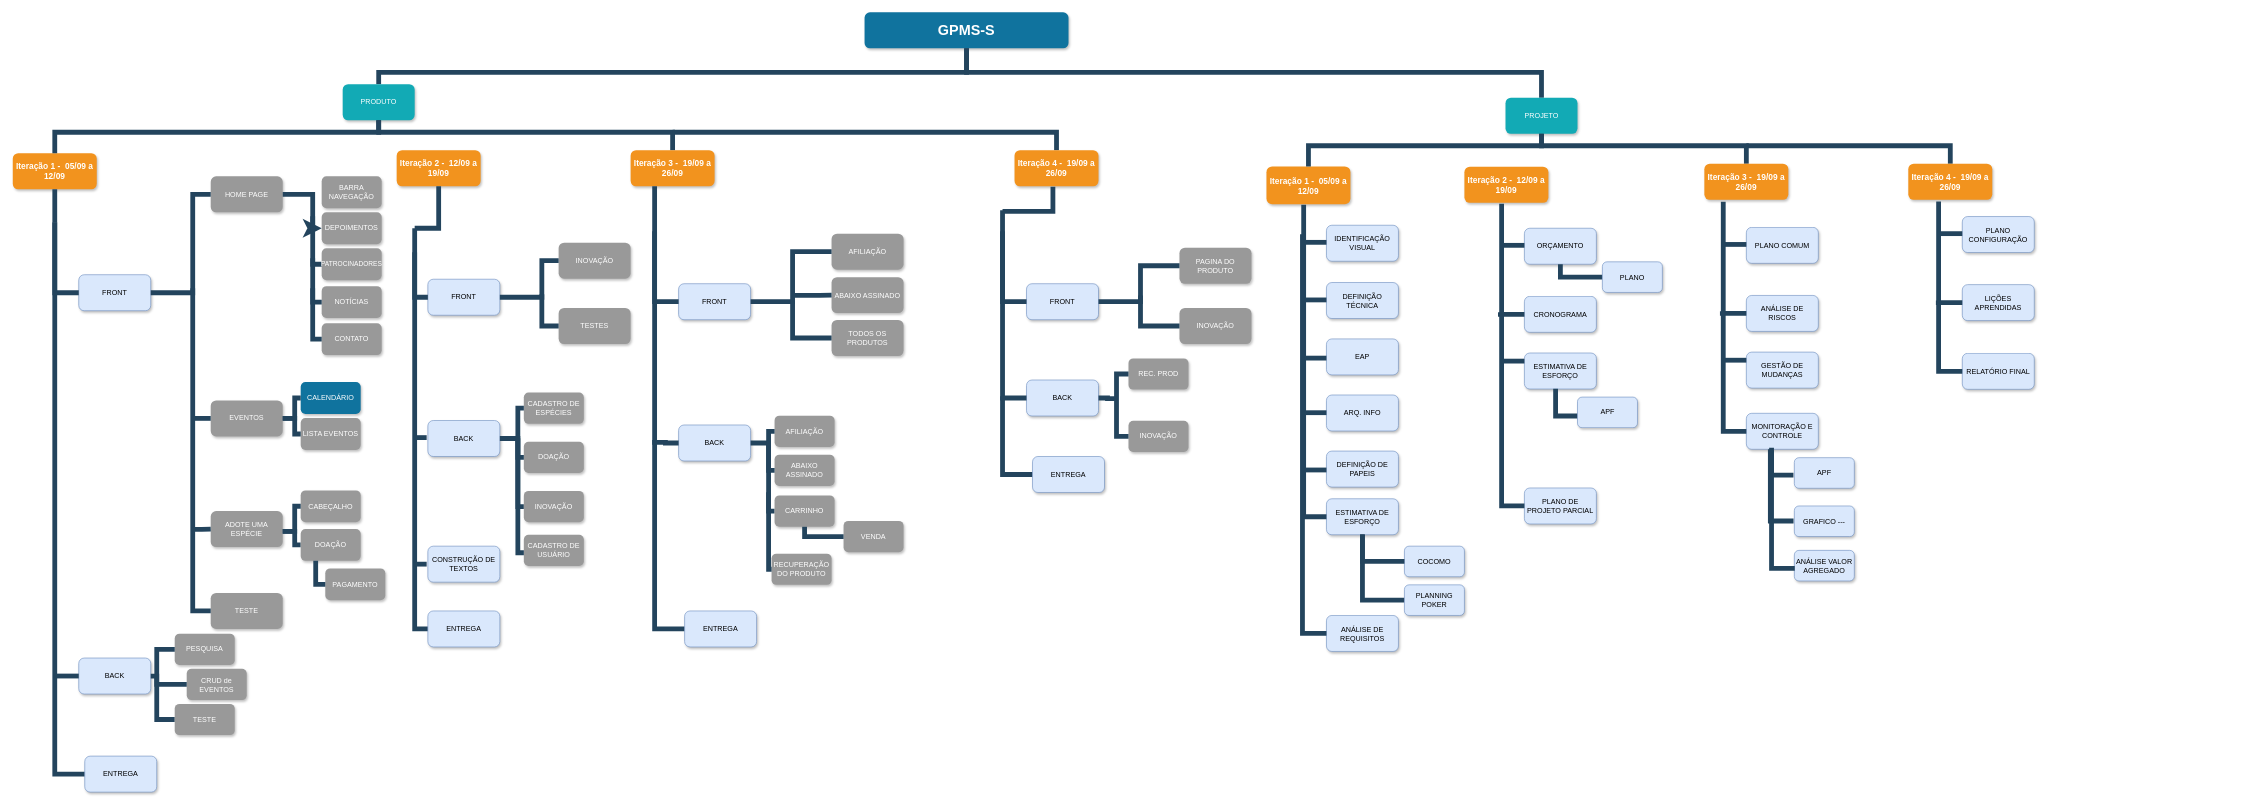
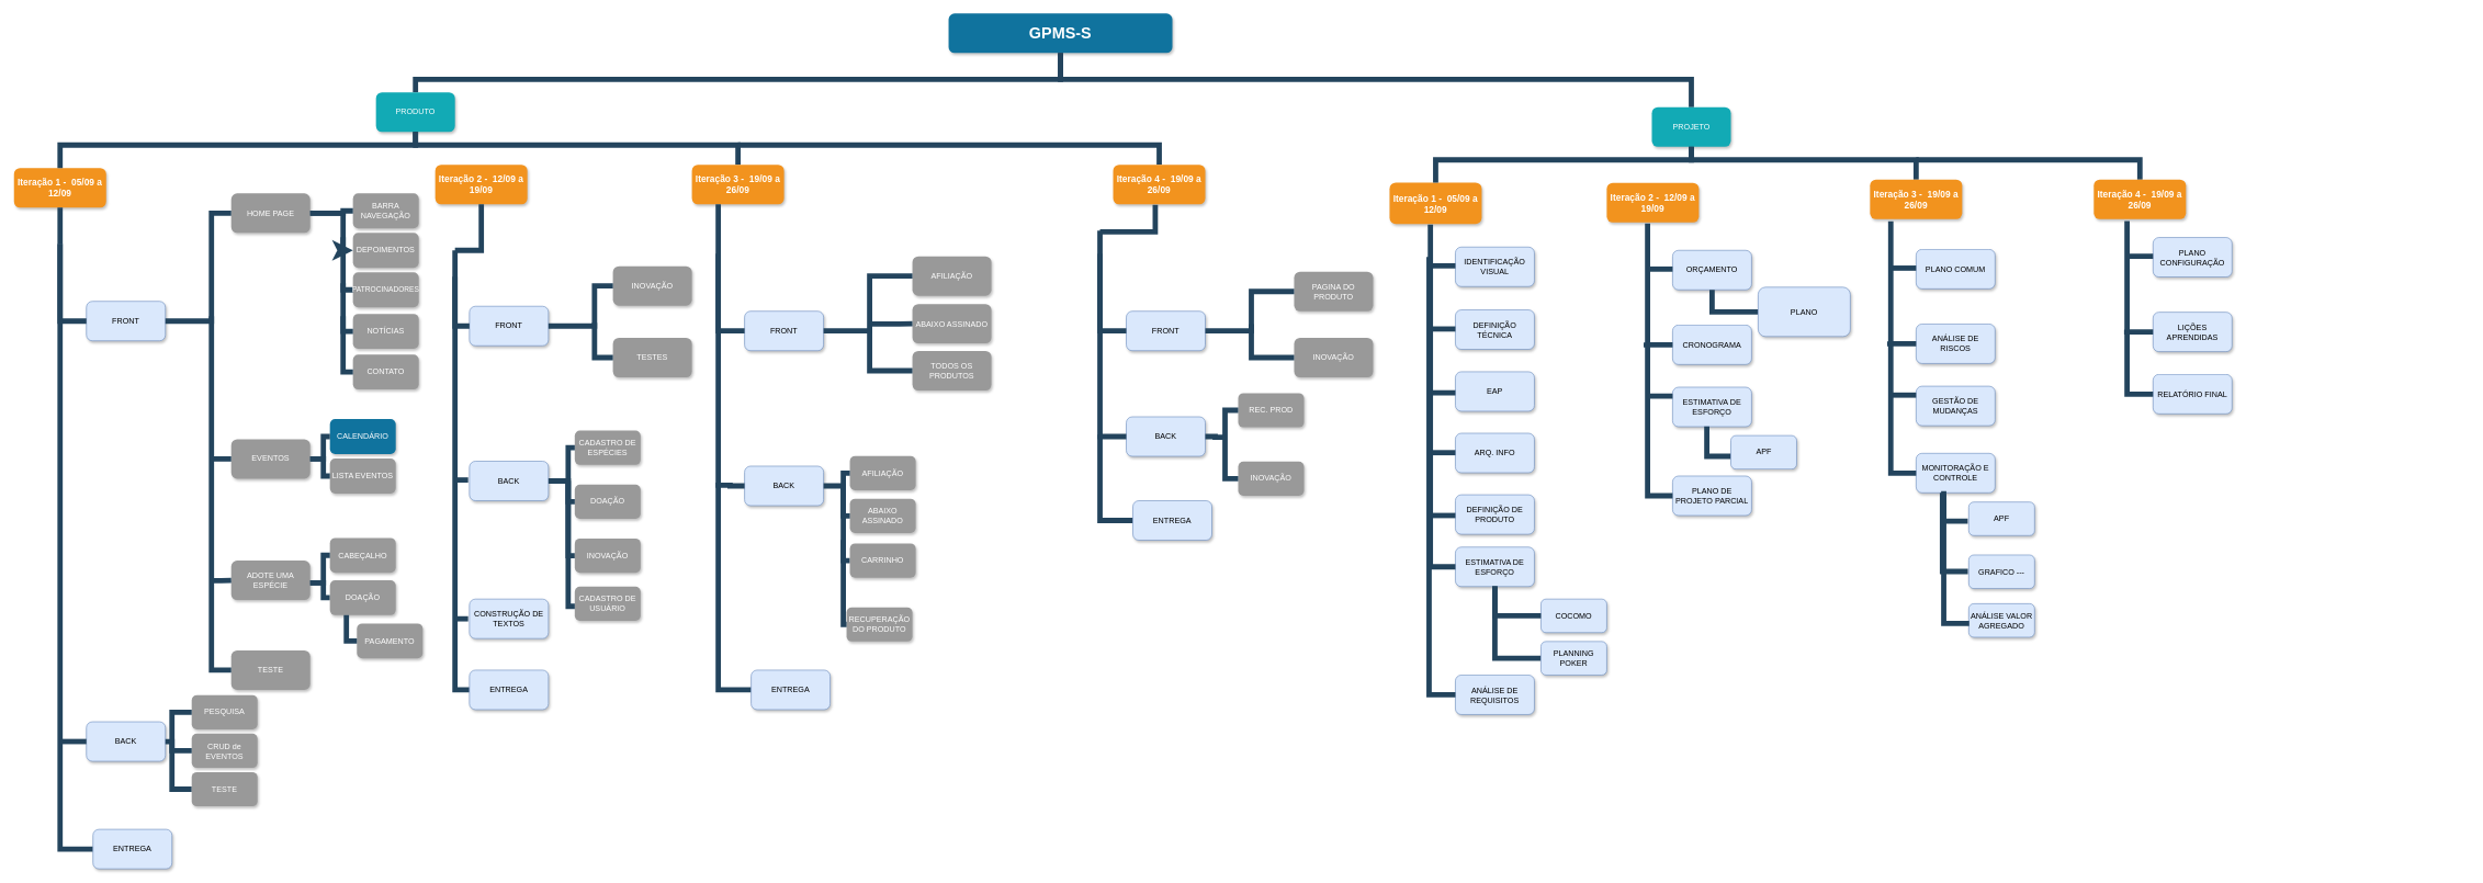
+ <mxCell id="29" value="" style="edgeStyle=elbowEdgeStyle;elbow=horizontal;rounded=0;fontColor=#000000;endArrow=none;endFill=0;strokeWidth=8;strokeColor=#23445D;entryX=0;entryY=0.5;entryDx=0;entryDy=0;exitX=1;exitY=0.5;exitDx=0;exitDy=0;" parent="1" source="10" target="28" edge="1"><mxGeometry width="100" height="100" relative="1" as="geometry"><mxPoint x="505" y="408.5" as="sourcePoint" /><mxPoint x="550.4" y="393.3" as="targetPoint" /><Array as="points"><mxPoint x="520" y="310" /></Array></mxGeometry></mxCell>
- <mxCell id="138" value="PLANO" style="whiteSpace=wrap;rounded=1;fillColor=#dae8fc;strokeColor=#6c8ebf;shadow=1;fontStyle=0" parent="1" vertex="1"><mxGeometry x="2670" y="436" width="100" height="51" as="geometry" /></mxCell>
+ <mxCell id="138" value="PLANO" style="whiteSpace=wrap;rounded=1;fillColor=#dae8fc;strokeColor=#6c8ebf;shadow=1;fontStyle=0" parent="1" vertex="1"><mxGeometry x="2670" y="436" width="140" height="75" as="geometry" /></mxCell>
- <mxCell id="155" value="RELATÓRIO FINAL" style="whiteSpace=wrap;rounded=1;fillColor=#dae8fc;strokeColor=#6c8ebf;shadow=1;fontStyle=0" parent="1" vertex="1"><mxGeometry x="3270" y="588.5" width="120" height="60" as="geometry" /></mxCell>
+ <mxCell id="155" value="RELATÓRIO FINAL" style="whiteSpace=wrap;rounded=1;fillColor=#dae8fc;strokeColor=#6c8ebf;shadow=1;fontStyle=0" parent="1" vertex="1"><mxGeometry x="3270" y="568.5" width="120" height="60" as="geometry" /></mxCell>
- <mxCell id="115" value="DEFINIÇÃO DE PAPEIS" style="whiteSpace=wrap;rounded=1;fillColor=#dae8fc;strokeColor=#6c8ebf;shadow=1;fontStyle=0" parent="1" vertex="1"><mxGeometry x="2210" y="751.5" width="120" height="60" as="geometry" /></mxCell>
+ <mxCell id="115" value="DEFINIÇÃO DE PRODUTO" style="whiteSpace=wrap;rounded=1;fillColor=#dae8fc;strokeColor=#6c8ebf;shadow=1;fontStyle=0" parent="1" vertex="1"><mxGeometry x="2210" y="751.5" width="120" height="60" as="geometry" /></mxCell>
- <mxCell id="130" value="PLANO DE PROJETO PARCIAL" style="whiteSpace=wrap;rounded=1;fillColor=#dae8fc;strokeColor=#6c8ebf;shadow=1;fontStyle=0" parent="1" vertex="1"><mxGeometry x="2540" y="813" width="120" height="60" as="geometry" /></mxCell>
+ <mxCell id="130" value="PLANO DE PROJETO PARCIAL" style="whiteSpace=wrap;rounded=1;fillColor=#dae8fc;strokeColor=#6c8ebf;shadow=1;fontStyle=0" parent="1" vertex="1"><mxGeometry x="2540" y="723" width="120" height="60" as="geometry" /></mxCell>
- <mxCell id="83" value="" style="edgeStyle=elbowEdgeStyle;elbow=horizontal;rounded=0;fontColor=#000000;endArrow=none;endFill=0;strokeWidth=8;strokeColor=#23445D;entryX=0.5;entryY=1;entryDx=0;entryDy=0;exitX=0;exitY=0.5;exitDx=0;exitDy=0;" parent="1" source="82" target="73" edge="1"><mxGeometry width="100" height="100" relative="1" as="geometry"><mxPoint x="1360" y="1024" as="sourcePoint" /><mxPoint x="1320" y="910" as="targetPoint" /><Array as="points"><mxPoint x="1340" y="894" /><mxPoint x="1340" y="717" /><mxPoint x="1330" y="702" /></Array></mxGeometry></mxCell>
- <mxCell id="82" value="VENDA" style="whiteSpace=wrap;rounded=1;fillColor=#999999;strokeColor=none;shadow=1;fontColor=#FFFFFF;fontStyle=0" parent="1" vertex="1"><mxGeometry x="1405" y="868" width="100" height="52" as="geometry" /></mxCell>
- <mxCell id="26" value="CRUD de EVENTOS" style="whiteSpace=wrap;rounded=1;fillColor=#999999;strokeColor=none;shadow=1;fontColor=#FFFFFF;fontStyle=0" parent="1" vertex="1"><mxGeometry x="310" y="1114.5" width="100" height="52" as="geometry" /></mxCell>
+ <mxCell id="26" value="CRUD de EVENTOS" style="whiteSpace=wrap;rounded=1;fillColor=#999999;strokeColor=none;shadow=1;fontColor=#FFFFFF;fontStyle=0" parent="1" vertex="1"><mxGeometry x="290" y="1114.5" width="100" height="52" as="geometry" /></mxCell>
